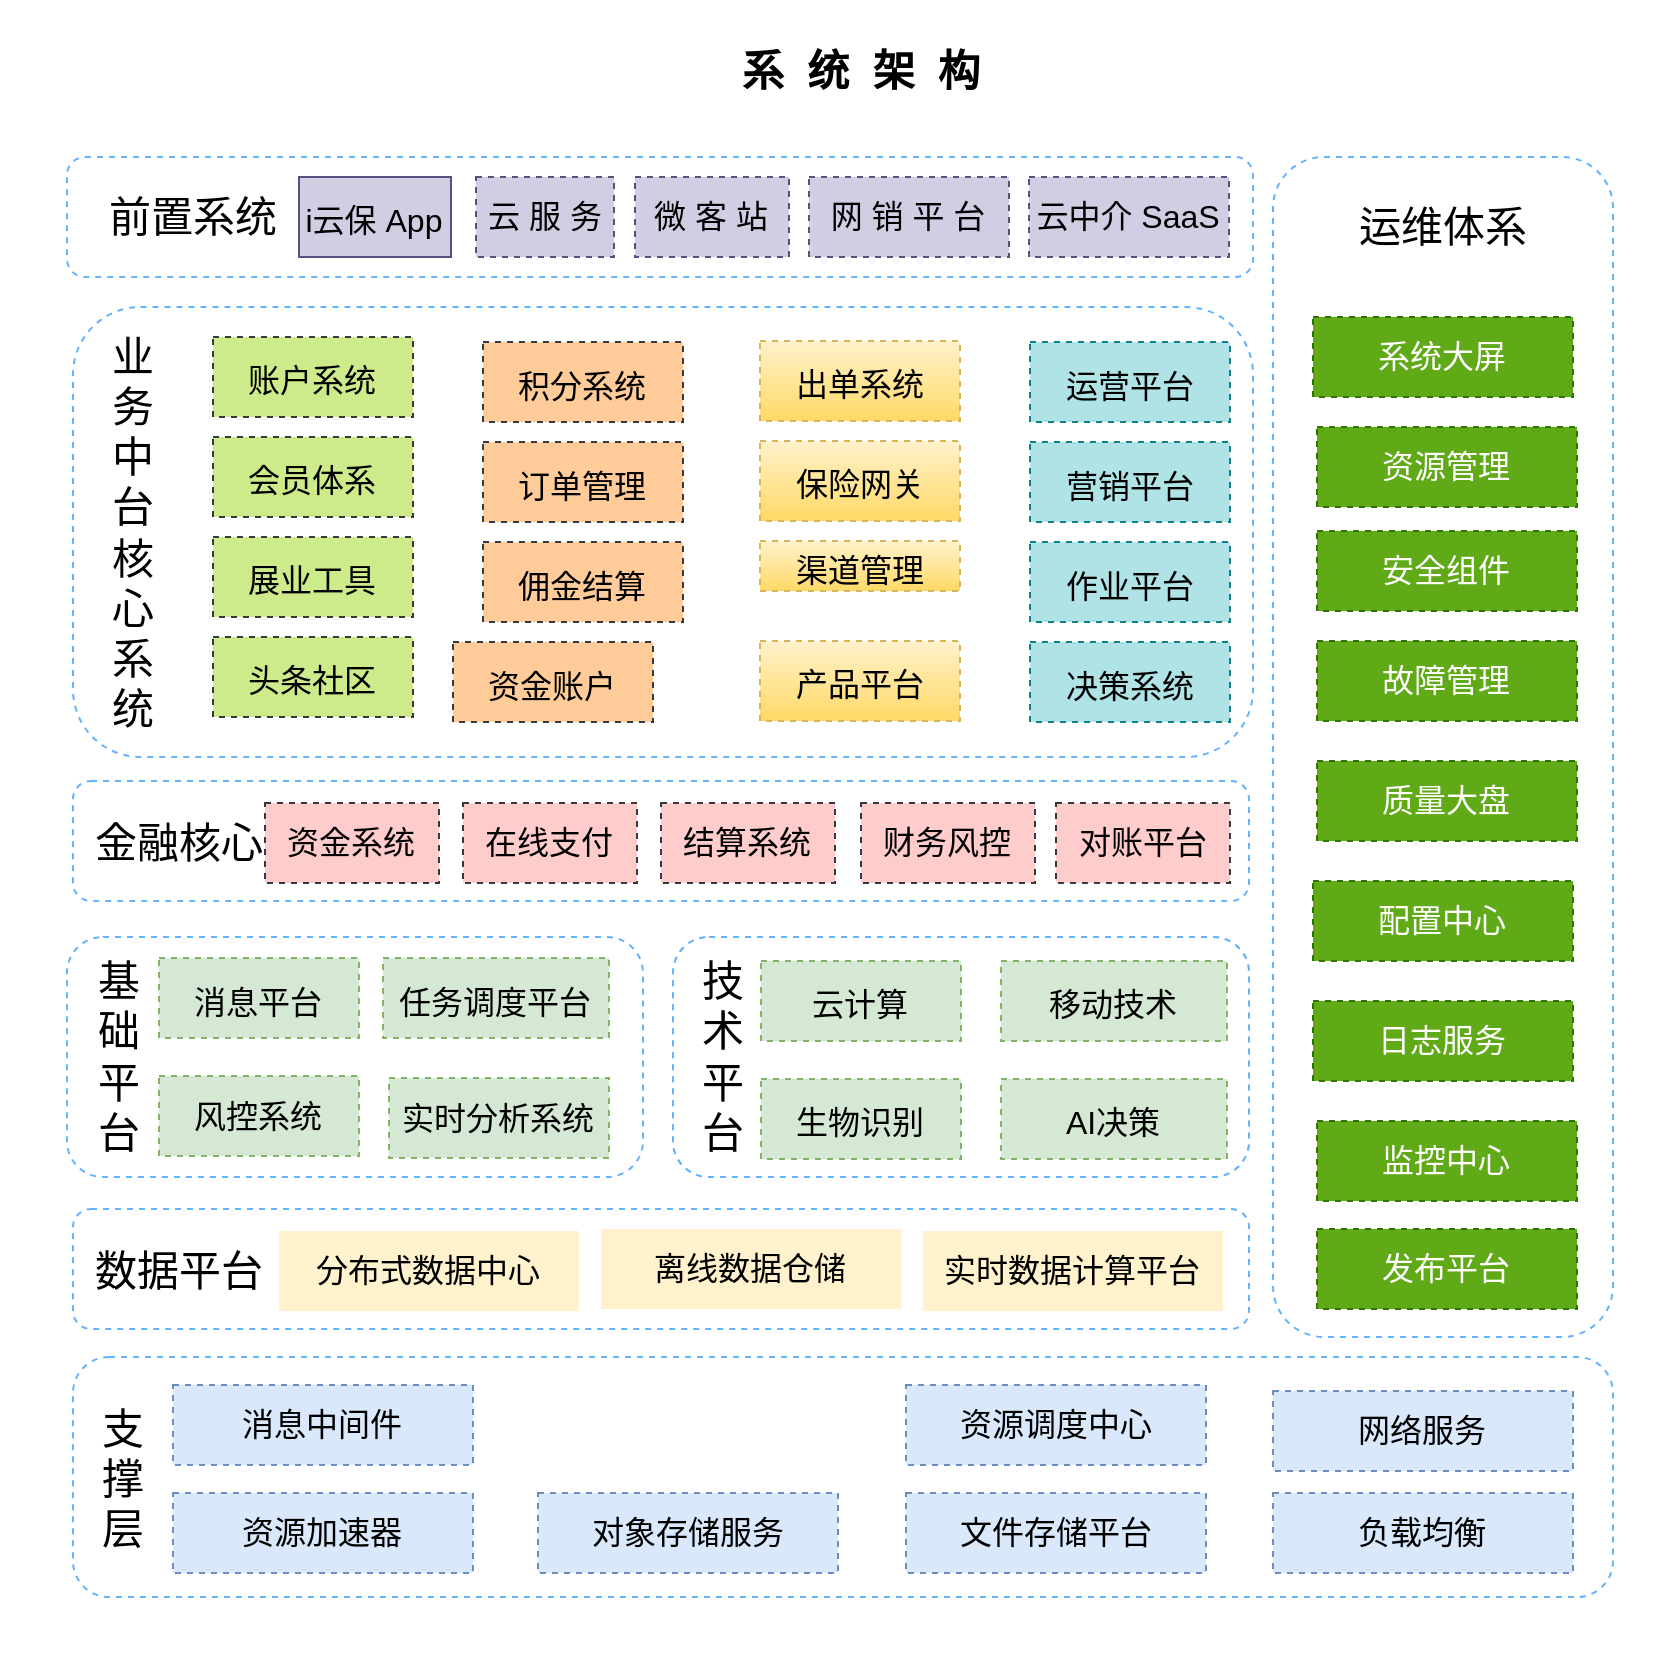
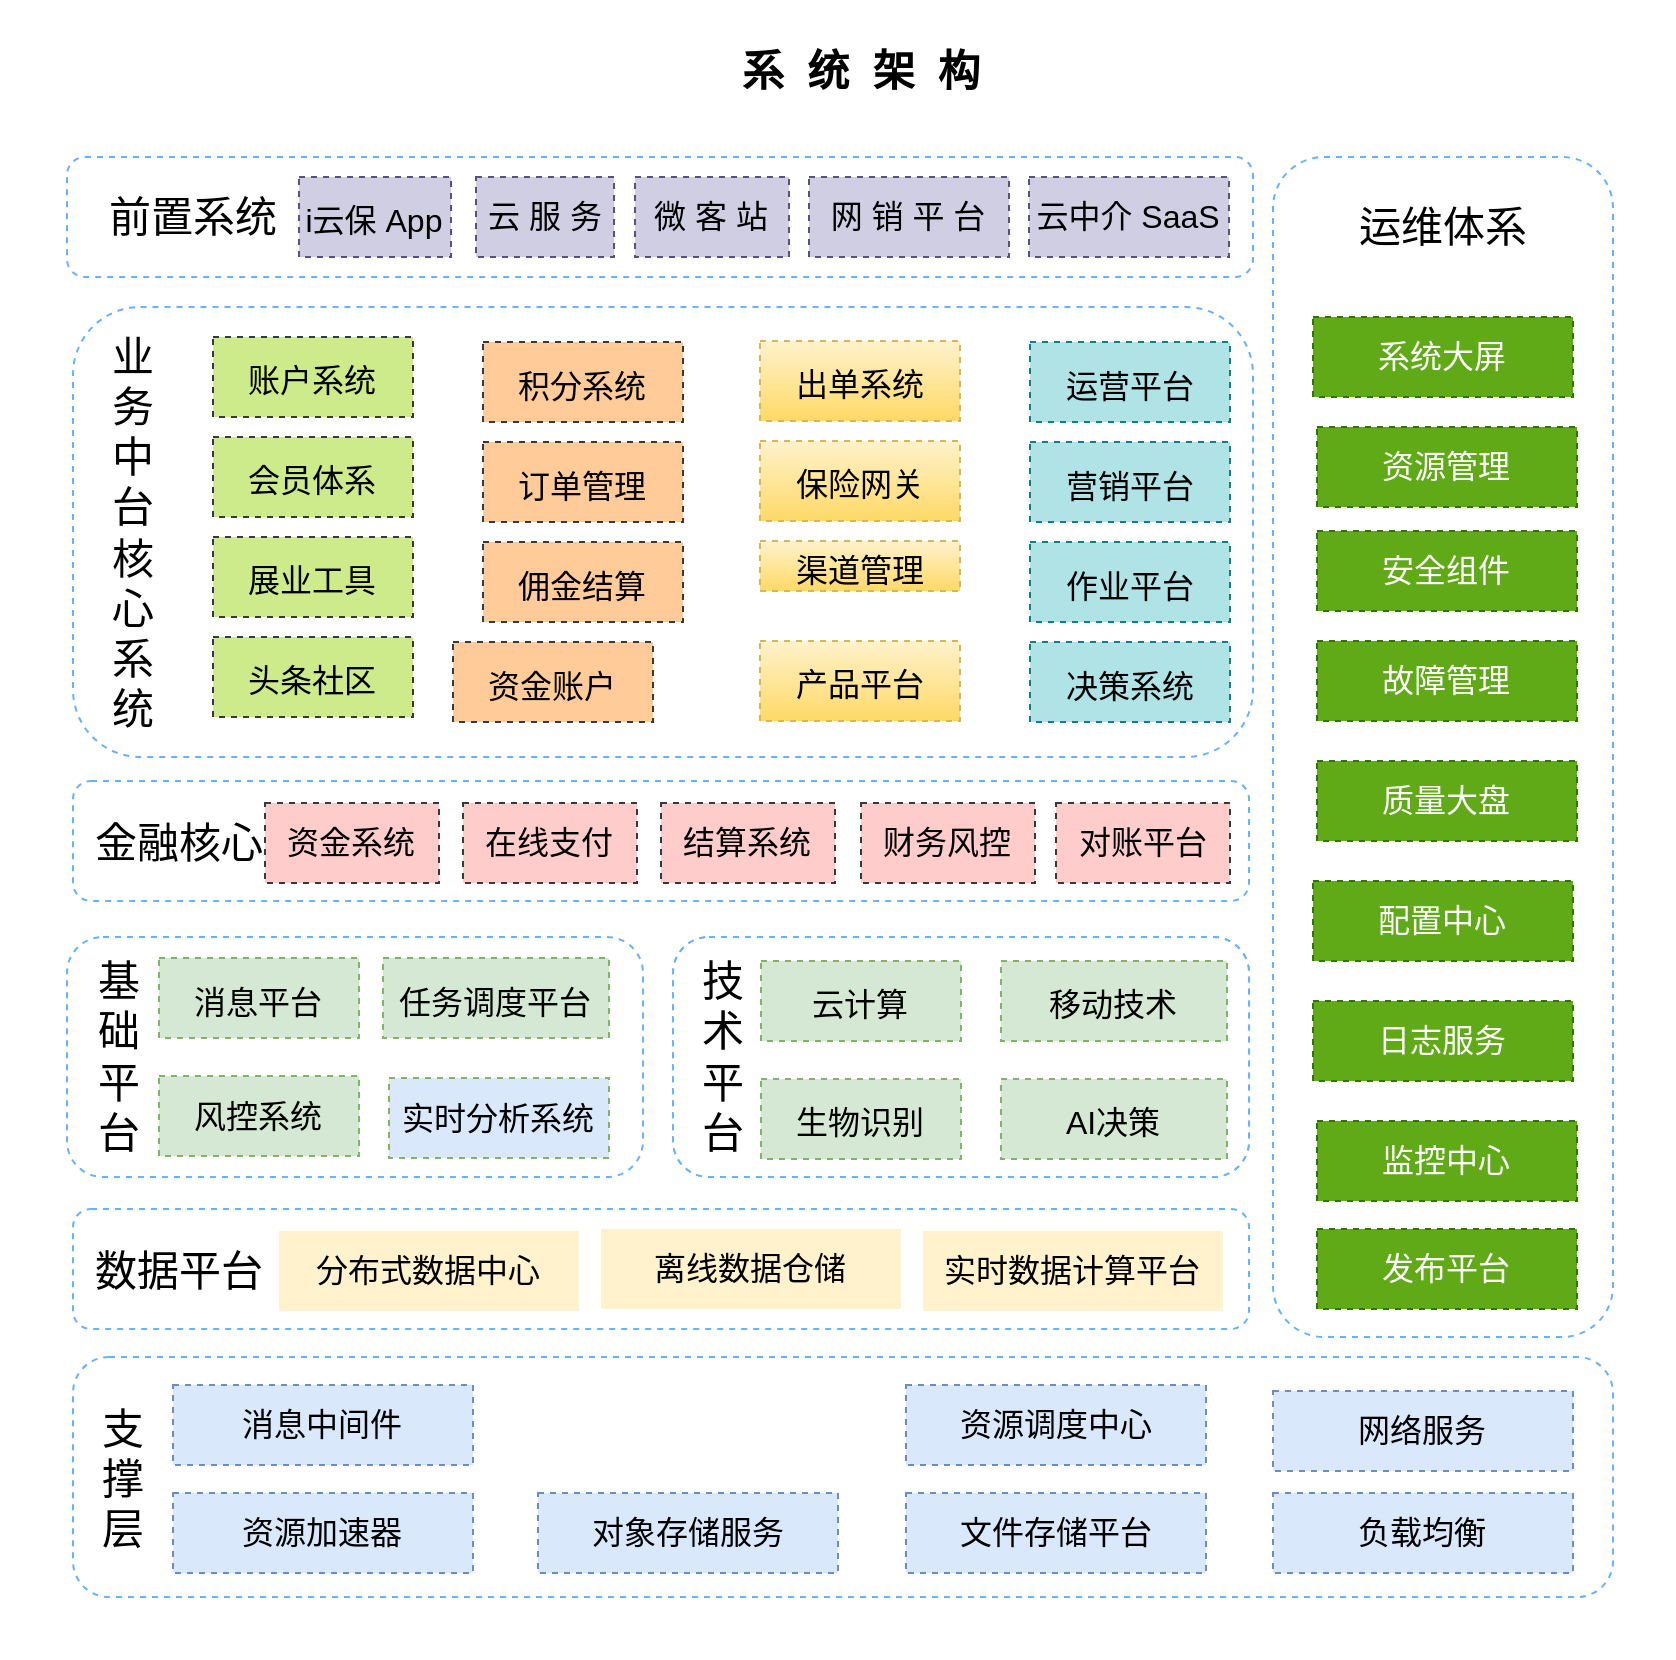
- <mxCell id="67" value="&lt;span style=&quot;font-size: 16px&quot;&gt;i云保 App&lt;/span&gt;" style="rounded=0;whiteSpace=wrap;html=1;dashed=0;strokeColor=#56517e;fontSize=21;fillColor=#d0cee2;" vertex="1" parent="1"><mxGeometry x="149" y="88" width="76" height="40" as="geometry" /></mxCell>
+ <mxCell id="67" value="&lt;span style=&quot;font-size: 16px&quot;&gt;i云保 App&lt;/span&gt;" style="rounded=0;whiteSpace=wrap;html=1;dashed=1;strokeColor=#56517e;fontSize=21;fillColor=#d0cee2;" vertex="1" parent="1"><mxGeometry x="149" y="88" width="76" height="40" as="geometry" /></mxCell>
- <mxCell id="31" value="&lt;span style=&quot;font-size: 16px;&quot;&gt;实时分析系统&lt;/span&gt;" style="rounded=0;whiteSpace=wrap;html=1;dashed=1;strokeColor=#82b366;fontSize=16;fillColor=#d5e8d4;" vertex="1" parent="1"><mxGeometry x="194" y="538.5" width="110" height="40" as="geometry" /></mxCell>
+ <mxCell id="31" value="&lt;span style=&quot;font-size: 16px;&quot;&gt;实时分析系统&lt;/span&gt;" style="rounded=0;whiteSpace=wrap;html=1;dashed=1;strokeColor=#82b366;fontSize=16;fillColor=#dae8fc;" vertex="1" parent="1"><mxGeometry x="194" y="538.5" width="110" height="40" as="geometry" /></mxCell>
